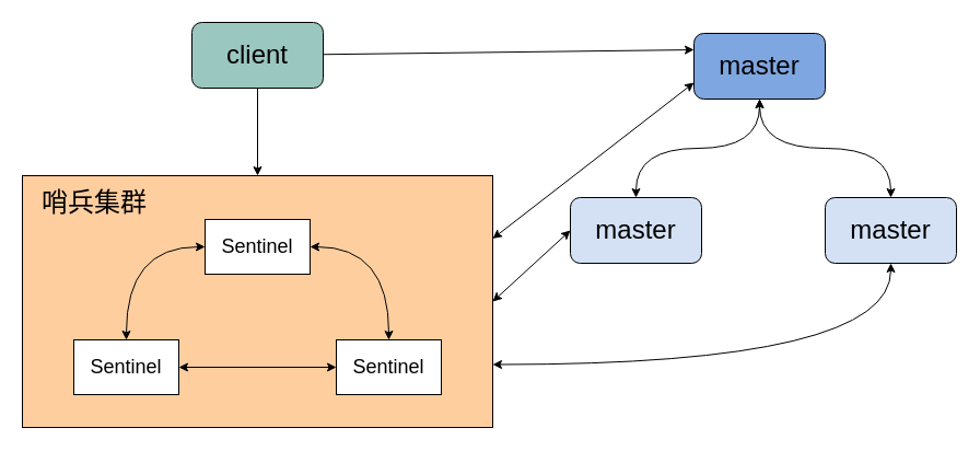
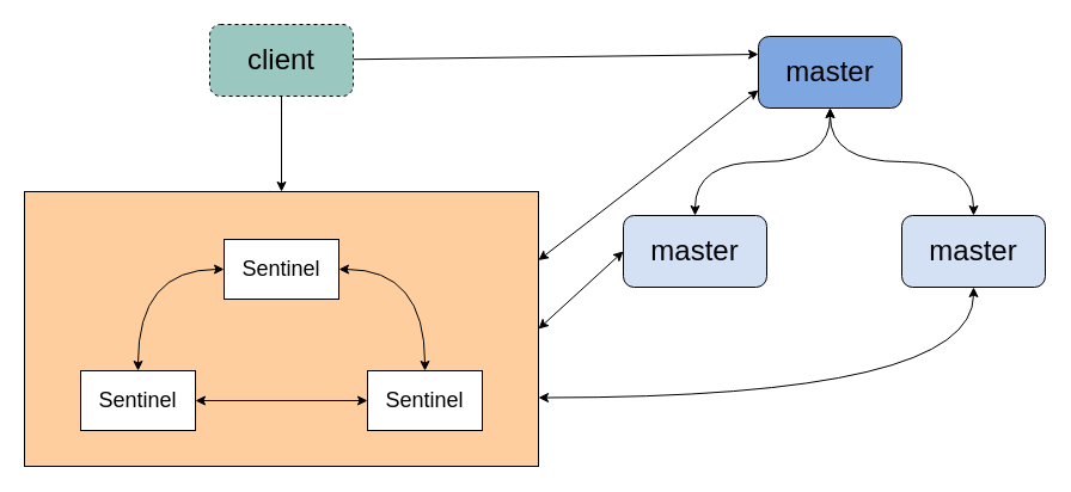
- <mxCell id="3" value="&lt;font style=&quot;font-size: 24px&quot;&gt;client&lt;/font&gt;" style="rounded=1;whiteSpace=wrap;html=1;fillColor=#9AC7BF;" vertex="1" parent="1"><mxGeometry x="175" y="20" width="120" height="60" as="geometry" /></mxCell>
+ <mxCell id="3" value="&lt;font style=&quot;font-size: 24px&quot;&gt;client&lt;/font&gt;" style="rounded=1;whiteSpace=wrap;html=1;fillColor=#9AC7BF;dashed=1;" vertex="1" parent="1"><mxGeometry x="175" y="20" width="120" height="60" as="geometry" /></mxCell>
- <mxCell id="11" value="&lt;font style=&quot;font-size: 24px&quot;&gt;哨兵集群&lt;/font&gt;" style="text;html=1;strokeColor=none;fillColor=none;align=center;verticalAlign=middle;whiteSpace=wrap;rounded=0;shadow=0;" vertex="1" parent="1"><mxGeometry x="31" y="170" width="110" height="30" as="geometry" /></mxCell>
